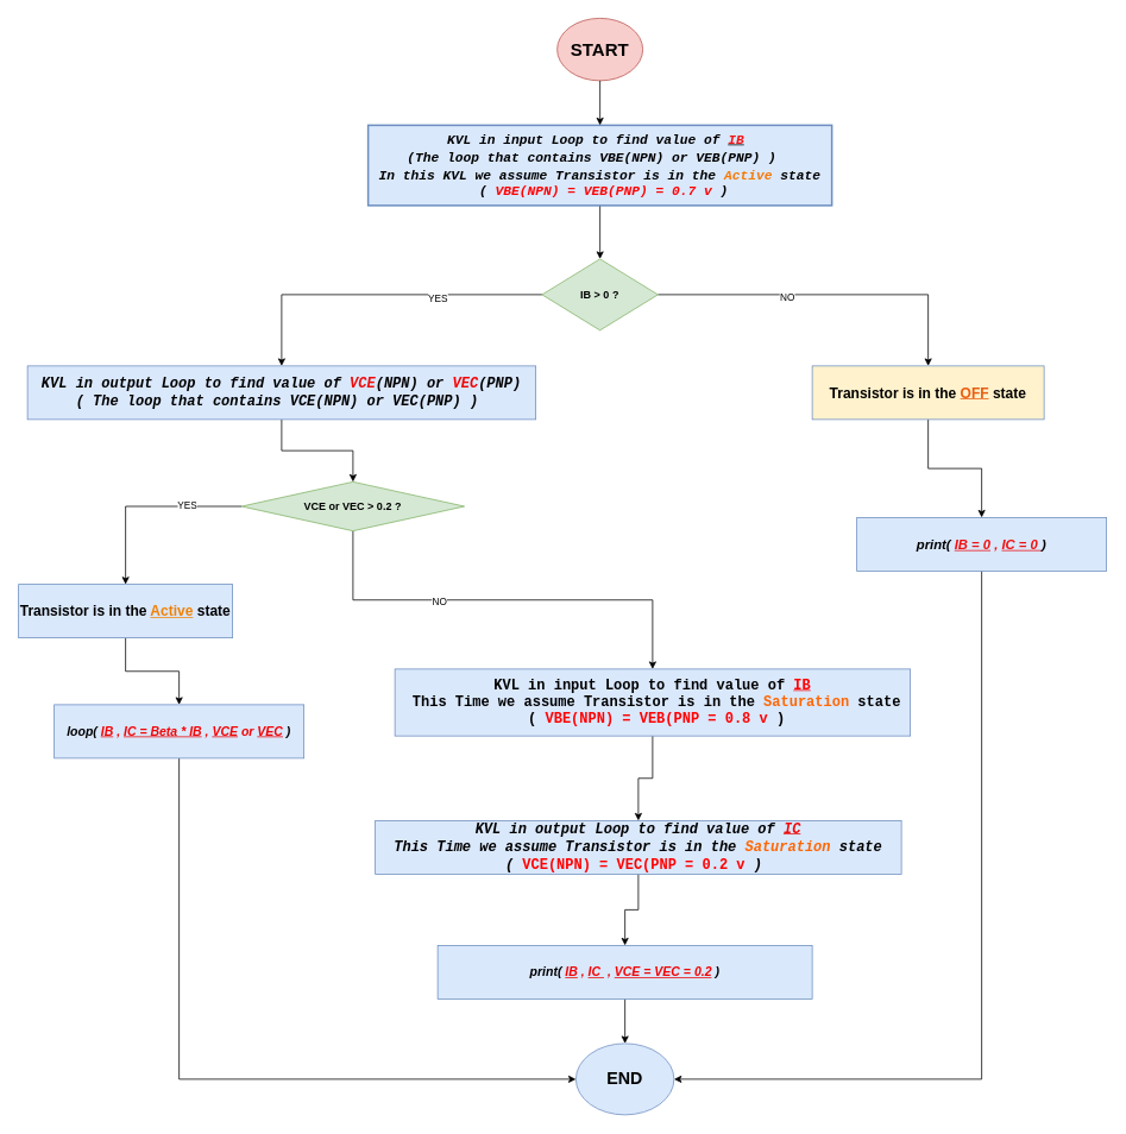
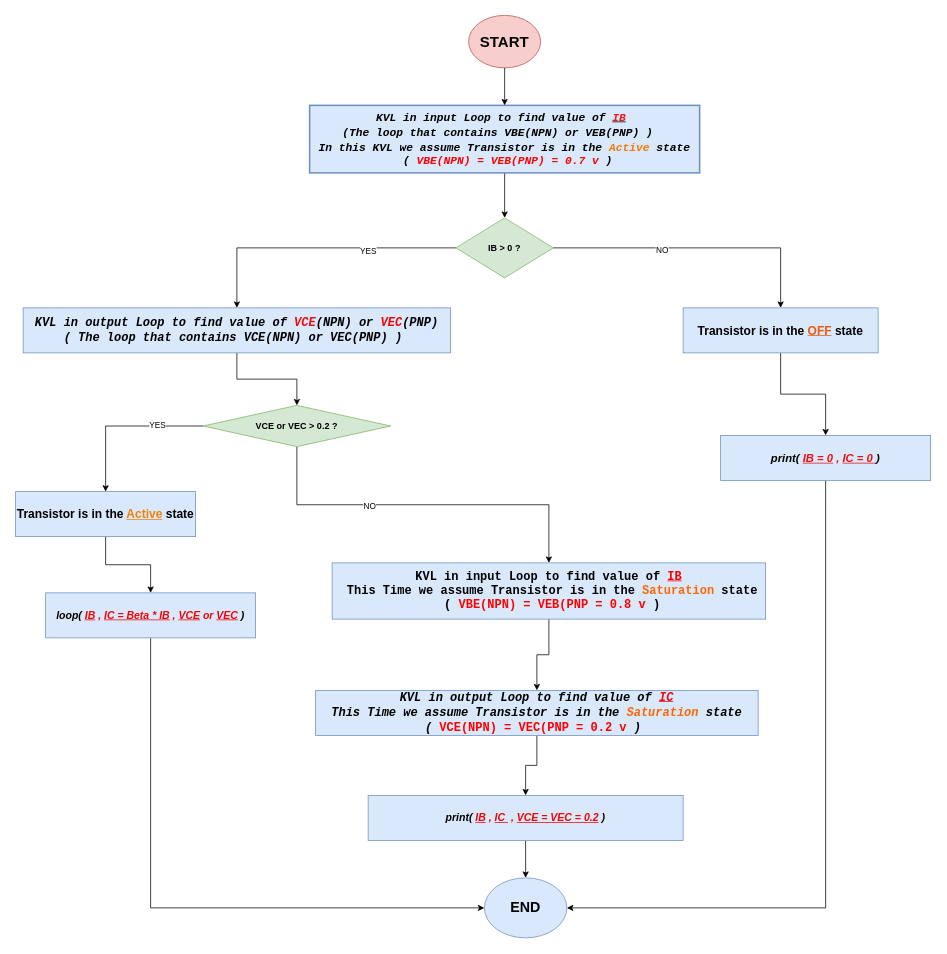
- <mxCell id="14" value="&lt;font style=&quot;font-size: 16px;&quot;&gt;&lt;b style=&quot;&quot;&gt;Transistor is in the &lt;font style=&quot;color: light-dark(rgb(232, 93, 17), rgb(237, 237, 237));&quot;&gt;&lt;u&gt;OFF&lt;/u&gt; &lt;/font&gt;state&lt;/b&gt;&lt;/font&gt;" style="rounded=0;whiteSpace=wrap;html=1;fillColor=#fff2cc;strokeColor=#6c8ebf;" vertex="1" parent="1"><mxGeometry x="910" y="410" width="260" height="60" as="geometry" /></mxCell>
+ <mxCell id="14" value="&lt;font style=&quot;font-size: 16px;&quot;&gt;&lt;b style=&quot;&quot;&gt;Transistor is in the &lt;font style=&quot;color: light-dark(rgb(232, 93, 17), rgb(237, 237, 237));&quot;&gt;&lt;u&gt;OFF&lt;/u&gt; &lt;/font&gt;state&lt;/b&gt;&lt;/font&gt;" style="rounded=0;whiteSpace=wrap;html=1;fillColor=#dae8fc;strokeColor=#6c8ebf;" vertex="1" parent="1"><mxGeometry x="910" y="410" width="260" height="60" as="geometry" /></mxCell>
